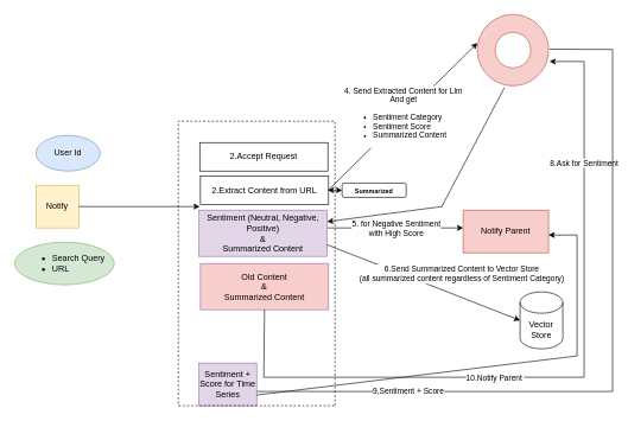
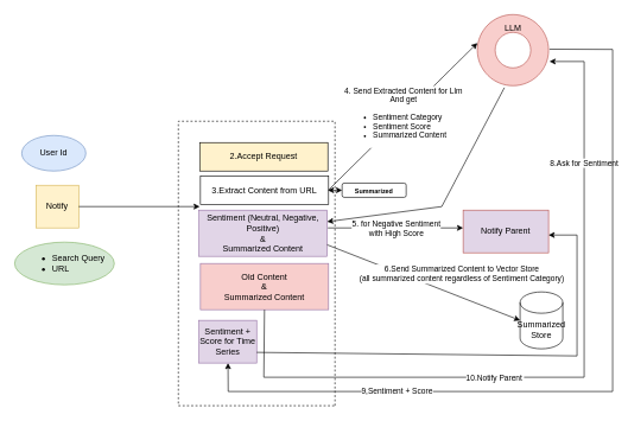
+ <mxCell id="17" value="LLM" style="text;html=1;align=center;verticalAlign=middle;resizable=0;points=[];autosize=1;strokeColor=none;fillColor=none;" vertex="1" parent="1"><mxGeometry x="695" y="25" width="50" height="30" as="geometry" /></mxCell>
- <mxCell id="5" value="User Id" style="ellipse;whiteSpace=wrap;html=1;fillColor=#dae8fc;strokeColor=#6c8ebf;" vertex="1" parent="1"><mxGeometry x="50" y="190" width="90" height="50" as="geometry" /></mxCell>
+ <mxCell id="5" value="User Id" style="ellipse;whiteSpace=wrap;html=1;fillColor=#dae8fc;strokeColor=#6c8ebf;" vertex="1" parent="1"><mxGeometry x="30" y="190" width="90" height="50" as="geometry" /></mxCell>
- <mxCell id="6" value="2.Accept Request" style="rounded=0;whiteSpace=wrap;html=1;" vertex="1" parent="1"><mxGeometry x="280" y="200" width="180" height="40" as="geometry" /></mxCell>
+ <mxCell id="6" value="2.Accept Request" style="rounded=0;whiteSpace=wrap;html=1;fillColor=#fff2cc;" vertex="1" parent="1"><mxGeometry x="280" y="200" width="180" height="40" as="geometry" /></mxCell>
- <mxCell id="7" value="2.Extract Content from URL" style="rounded=0;whiteSpace=wrap;html=1;" vertex="1" parent="1"><mxGeometry x="281" y="247" width="180" height="40" as="geometry" /></mxCell>
+ <mxCell id="7" value="3.Extract Content from URL" style="rounded=0;whiteSpace=wrap;html=1;" vertex="1" parent="1"><mxGeometry x="281" y="247" width="180" height="40" as="geometry" /></mxCell>
- <mxCell id="13" value="Notify Parent" style="rounded=0;whiteSpace=wrap;html=1;fillColor=#f8cecc;strokeColor=#b85450;" vertex="1" parent="1"><mxGeometry x="650" y="295" width="120" height="60" as="geometry" /></mxCell>
+ <mxCell id="13" value="Notify Parent" style="rounded=0;whiteSpace=wrap;html=1;fillColor=#e1d5e7;strokeColor=#b85450;" vertex="1" parent="1"><mxGeometry x="650" y="295" width="120" height="60" as="geometry" /></mxCell>
- <mxCell id="19" value="Vector Store" style="shape=cylinder3;whiteSpace=wrap;html=1;boundedLbl=1;backgroundOutline=1;size=15;" vertex="1" parent="1"><mxGeometry x="730" y="410" width="60" height="80" as="geometry" /></mxCell>
+ <mxCell id="19" value="Summarized Store" style="shape=cylinder3;whiteSpace=wrap;html=1;boundedLbl=1;backgroundOutline=1;size=15;" vertex="1" parent="1"><mxGeometry x="730" y="410" width="60" height="80" as="geometry" /></mxCell>
- <mxCell id="28" value="Sentiment + Score for Time Series" style="rounded=0;whiteSpace=wrap;html=1;fillColor=#e1d5e7;strokeColor=#9673a6;" vertex="1" parent="1"><mxGeometry x="279" y="510" width="81" height="60" as="geometry" /></mxCell>
+ <mxCell id="28" value="Sentiment + Score for Time Series" style="rounded=0;whiteSpace=wrap;html=1;fillColor=#e1d5e7;strokeColor=#9673a6;" vertex="1" parent="1"><mxGeometry x="279" y="450" width="81" height="60" as="geometry" /></mxCell>
